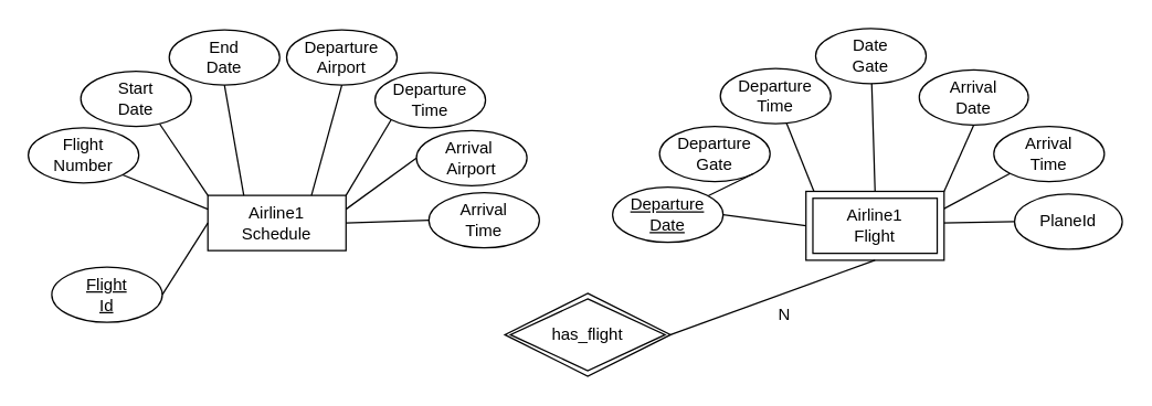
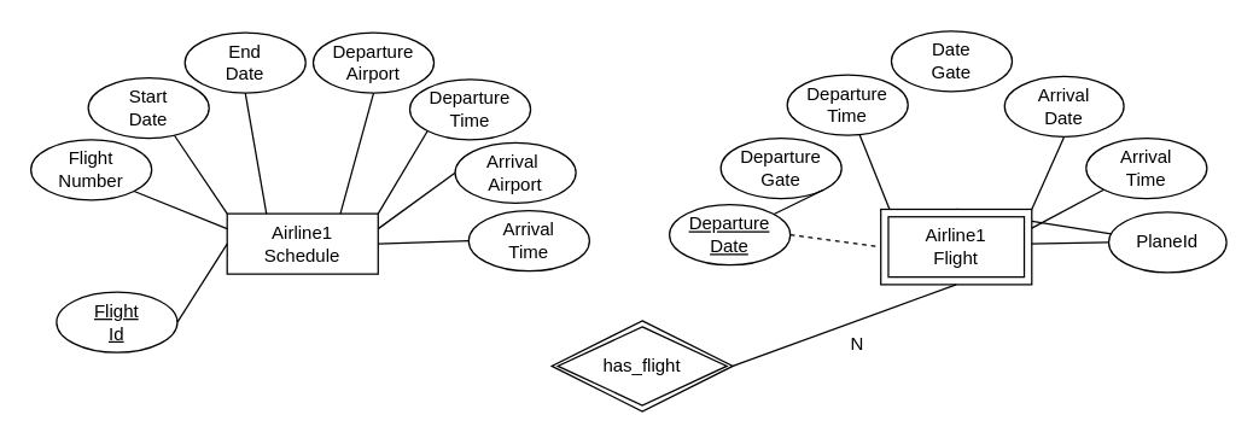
- <mxCell id="29" value="" style="endArrow=none;html=1;rounded=0;exitX=0.5;exitY=0;exitDx=0;exitDy=0;" parent="1" source="34" target="16" edge="1"><mxGeometry relative="1" as="geometry"><mxPoint x="656" y="181.09" as="sourcePoint" /><mxPoint x="661" y="67" as="targetPoint" /></mxGeometry></mxCell>
+ <mxCell id="29" value="" style="endArrow=none;html=1;rounded=0;exitX=0.5;exitY=0;exitDx=0;exitDy=0;" parent="1" source="34" target="17" edge="1"><mxGeometry relative="1" as="geometry"><mxPoint x="656" y="181.09" as="sourcePoint" /><mxPoint x="661" y="67" as="targetPoint" /></mxGeometry></mxCell>
- <mxCell id="32" value="" style="endArrow=none;html=1;rounded=0;exitX=1;exitY=0.5;exitDx=0;exitDy=0;entryX=0;entryY=0.5;entryDx=0;entryDy=0;" parent="1" source="13" target="34" edge="1"><mxGeometry relative="1" as="geometry"><mxPoint x="527" y="191.09" as="sourcePoint" /><mxPoint x="581" y="171.09" as="targetPoint" /></mxGeometry></mxCell>
+ <mxCell id="32" value="" style="endArrow=none;html=1;rounded=0;exitX=1;exitY=0.5;exitDx=0;exitDy=0;entryX=0;entryY=0.5;entryDx=0;entryDy=0;dashed=1;" parent="1" source="13" target="34" edge="1"><mxGeometry relative="1" as="geometry"><mxPoint x="527" y="191.09" as="sourcePoint" /><mxPoint x="581" y="171.09" as="targetPoint" /></mxGeometry></mxCell>
